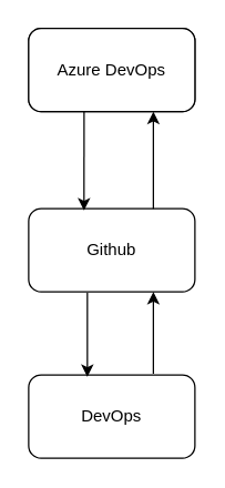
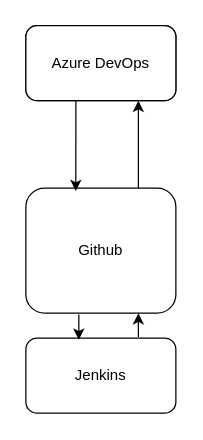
- <mxCell id="4" value="Github" style="rounded=1;whiteSpace=wrap;html=1;" vertex="1" parent="1"><mxGeometry x="20" y="150" width="120" height="60" as="geometry" /></mxCell>
+ <mxCell id="4" value="Github" style="rounded=1;whiteSpace=wrap;html=1;" vertex="1" parent="1"><mxGeometry x="20" y="150" width="120" height="100" as="geometry" /></mxCell>
- <mxCell id="7" value="DevOps" style="rounded=1;whiteSpace=wrap;html=1;" vertex="1" parent="1"><mxGeometry x="20" y="270" width="120" height="60" as="geometry" /></mxCell>
+ <mxCell id="7" value="Jenkins" style="rounded=1;whiteSpace=wrap;html=1;" vertex="1" parent="1"><mxGeometry x="20" y="270" width="120" height="60" as="geometry" /></mxCell>
